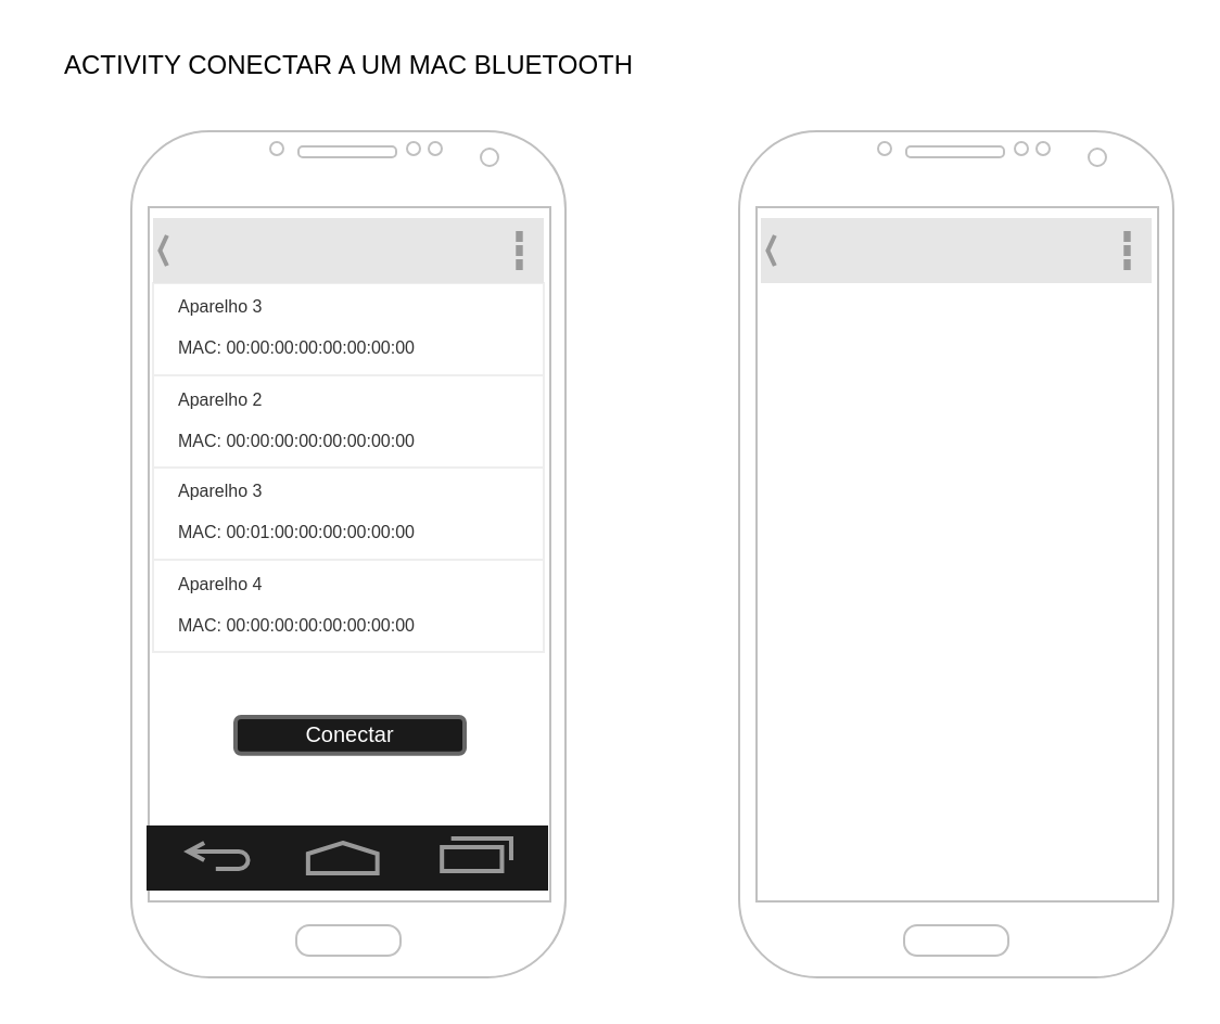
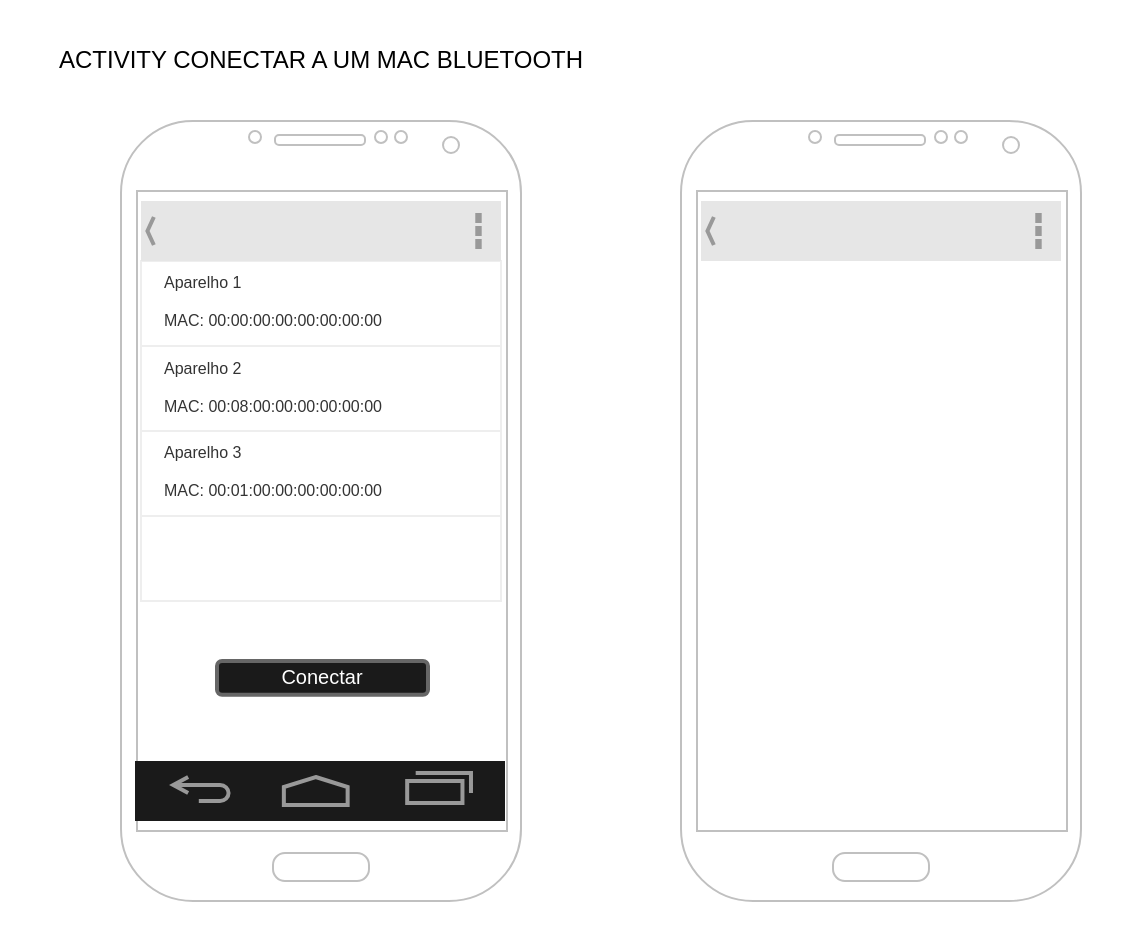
- <mxCell id="5" value="Aparelho 3&lt;br&gt;&lt;br&gt;MAC: 00:00:00:00:00:00:00:00" style="strokeColor=inherit;fillColor=inherit;gradientColor=inherit;strokeWidth=1;html=1;shadow=0;dashed=0;shape=mxgraph.android.rrect;rSize=0;align=left;spacingLeft=10;fontSize=8;fontColor=#333333;" vertex="1" parent="4"><mxGeometry width="180" height="42.5" as="geometry" /></mxCell>
+ <mxCell id="5" value="Aparelho 1&lt;br&gt;&lt;br&gt;MAC: 00:00:00:00:00:00:00:00" style="strokeColor=inherit;fillColor=inherit;gradientColor=inherit;strokeWidth=1;html=1;shadow=0;dashed=0;shape=mxgraph.android.rrect;rSize=0;align=left;spacingLeft=10;fontSize=8;fontColor=#333333;" vertex="1" parent="4"><mxGeometry width="180" height="42.5" as="geometry" /></mxCell>
- <mxCell id="6" value="Aparelho 2&lt;br&gt;&lt;br&gt;MAC: 00:00:00:00:00:00:00:00" style="strokeColor=inherit;fillColor=inherit;gradientColor=inherit;strokeWidth=1;html=1;shadow=0;dashed=0;shape=mxgraph.android.rrect;rSize=0;align=left;spacingLeft=10;fontSize=8;fontColor=#333333;" vertex="1" parent="4"><mxGeometry y="42.5" width="180" height="42.5" as="geometry" /></mxCell>
+ <mxCell id="6" value="Aparelho 2&lt;br&gt;&lt;br&gt;MAC: 00:08:00:00:00:00:00:00" style="strokeColor=inherit;fillColor=inherit;gradientColor=inherit;strokeWidth=1;html=1;shadow=0;dashed=0;shape=mxgraph.android.rrect;rSize=0;align=left;spacingLeft=10;fontSize=8;fontColor=#333333;" vertex="1" parent="4"><mxGeometry y="42.5" width="180" height="42.5" as="geometry" /></mxCell>
- <mxCell id="8" value="Aparelho 4&lt;br&gt;&lt;br&gt;MAC: 00:00:00:00:00:00:00:00" style="strokeColor=inherit;fillColor=inherit;gradientColor=inherit;strokeWidth=1;html=1;shadow=0;dashed=0;shape=mxgraph.android.rrect;rSize=0;align=left;spacingLeft=10;fontSize=8;fontColor=#333333;" vertex="1" parent="4"><mxGeometry y="127.5" width="180" height="42.5" as="geometry" /></mxCell>
